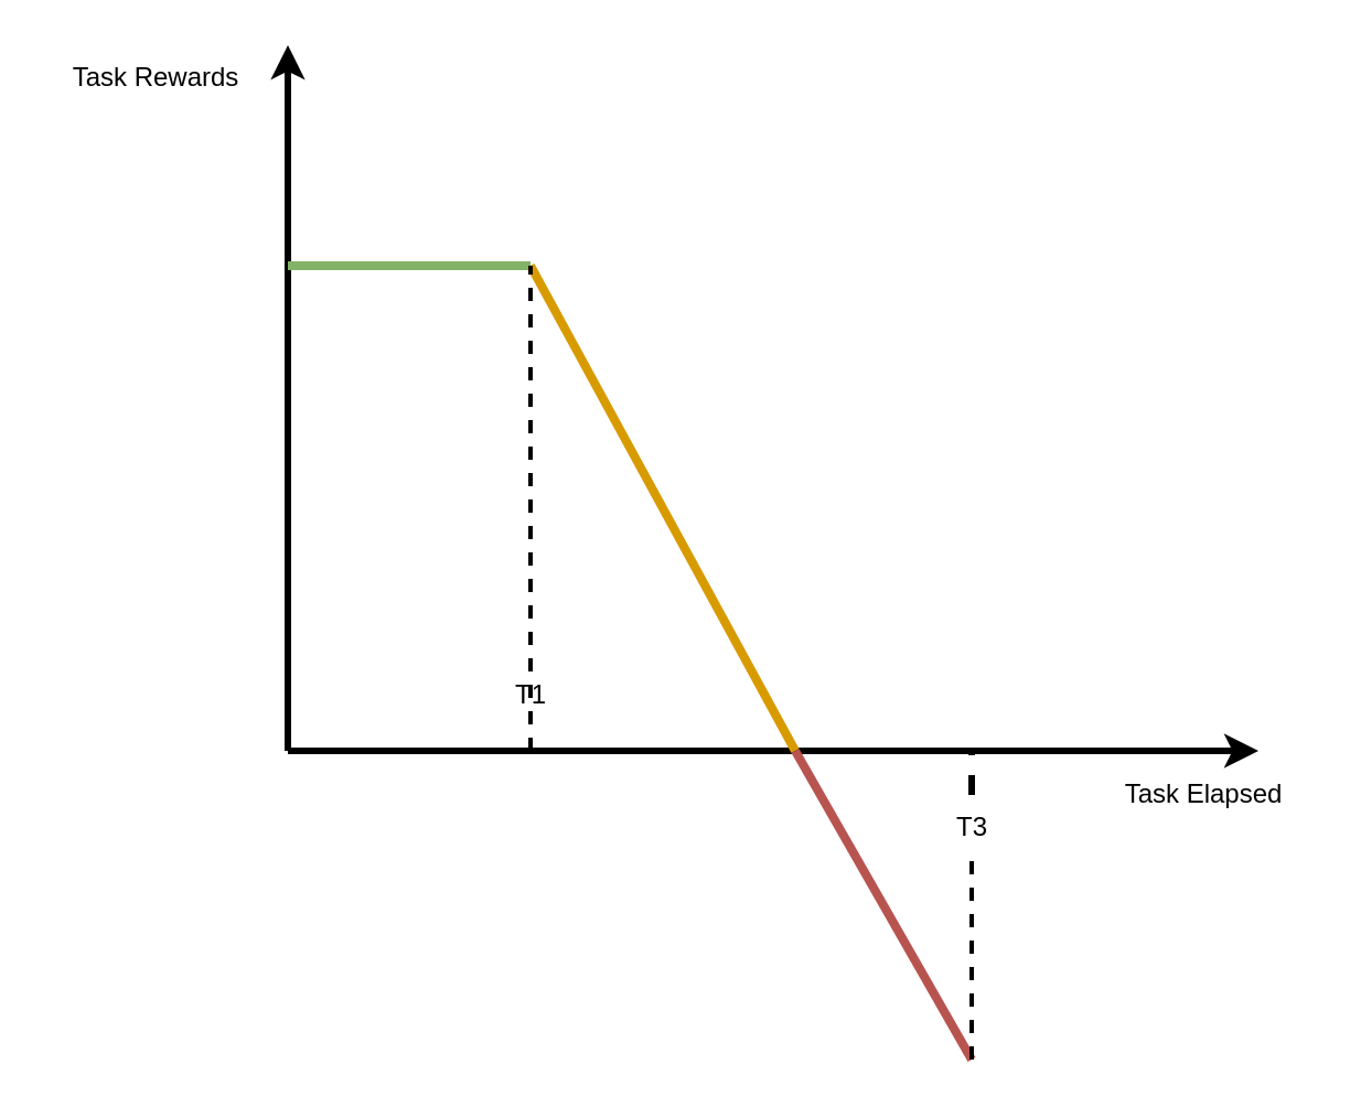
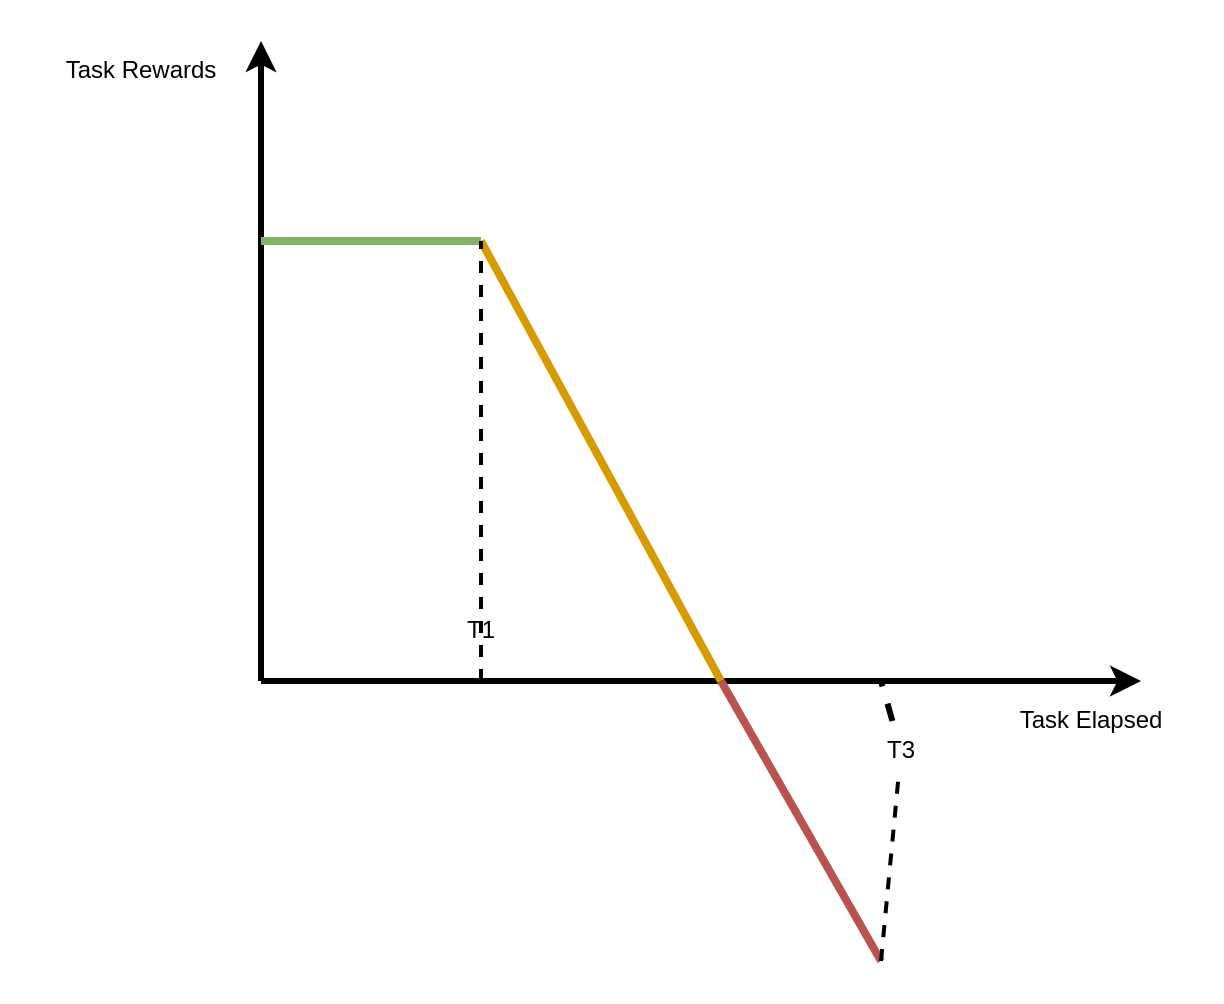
- <mxCell id="11" value="T3" style="text;html=1;align=center;verticalAlign=middle;resizable=0;points=[];autosize=1;strokeColor=none;fillColor=none;" vertex="1" parent="1"><mxGeometry x="420" y="360" width="40" height="30" as="geometry" /></mxCell>
+ <mxCell id="11" value="T3" style="text;html=1;align=center;verticalAlign=middle;resizable=0;points=[];autosize=1;strokeColor=none;fillColor=none;" vertex="1" parent="1"><mxGeometry x="430" y="360" width="40" height="30" as="geometry" /></mxCell>
